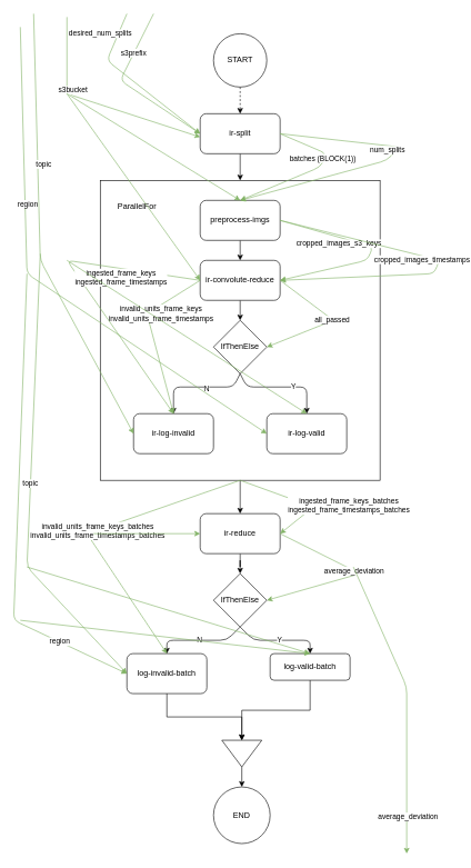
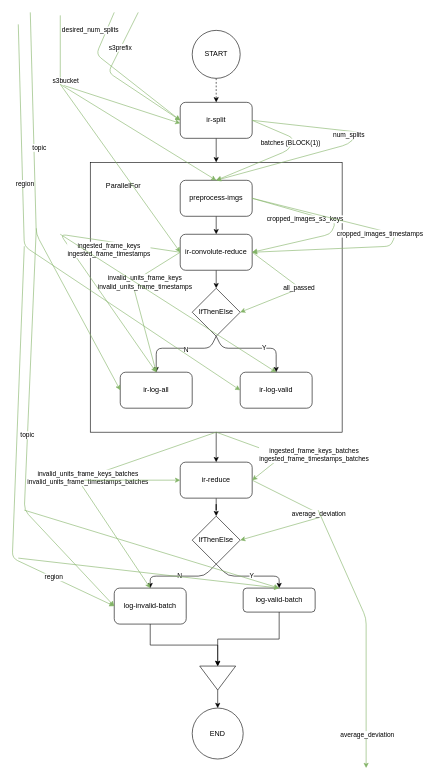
- <mxCell id="8" value="ir-log-invalid" style="rounded=1;whiteSpace=wrap;html=1;" parent="1" vertex="1"><mxGeometry x="200" y="620" width="120" height="60" as="geometry" /></mxCell>
+ <mxCell id="8" value="ir-log-all" style="rounded=1;whiteSpace=wrap;html=1;" parent="1" vertex="1"><mxGeometry x="200" y="620" width="120" height="60" as="geometry" /></mxCell>
